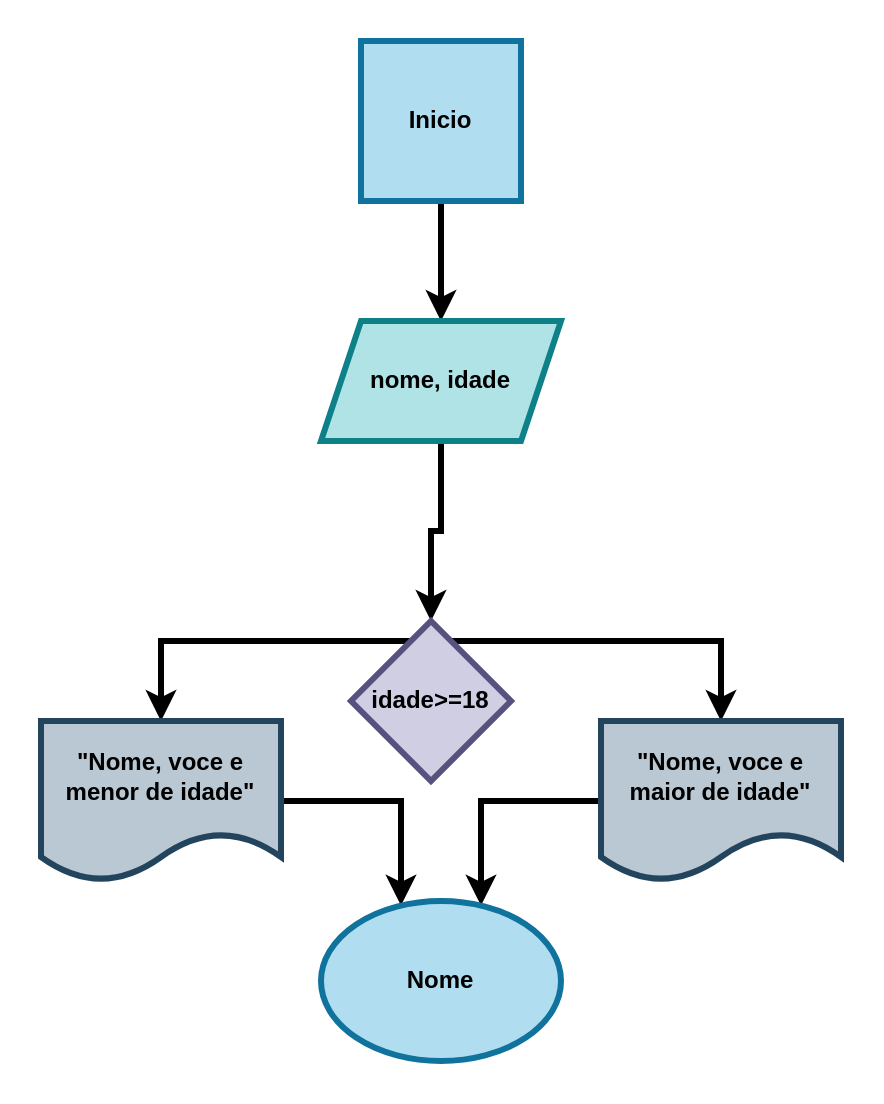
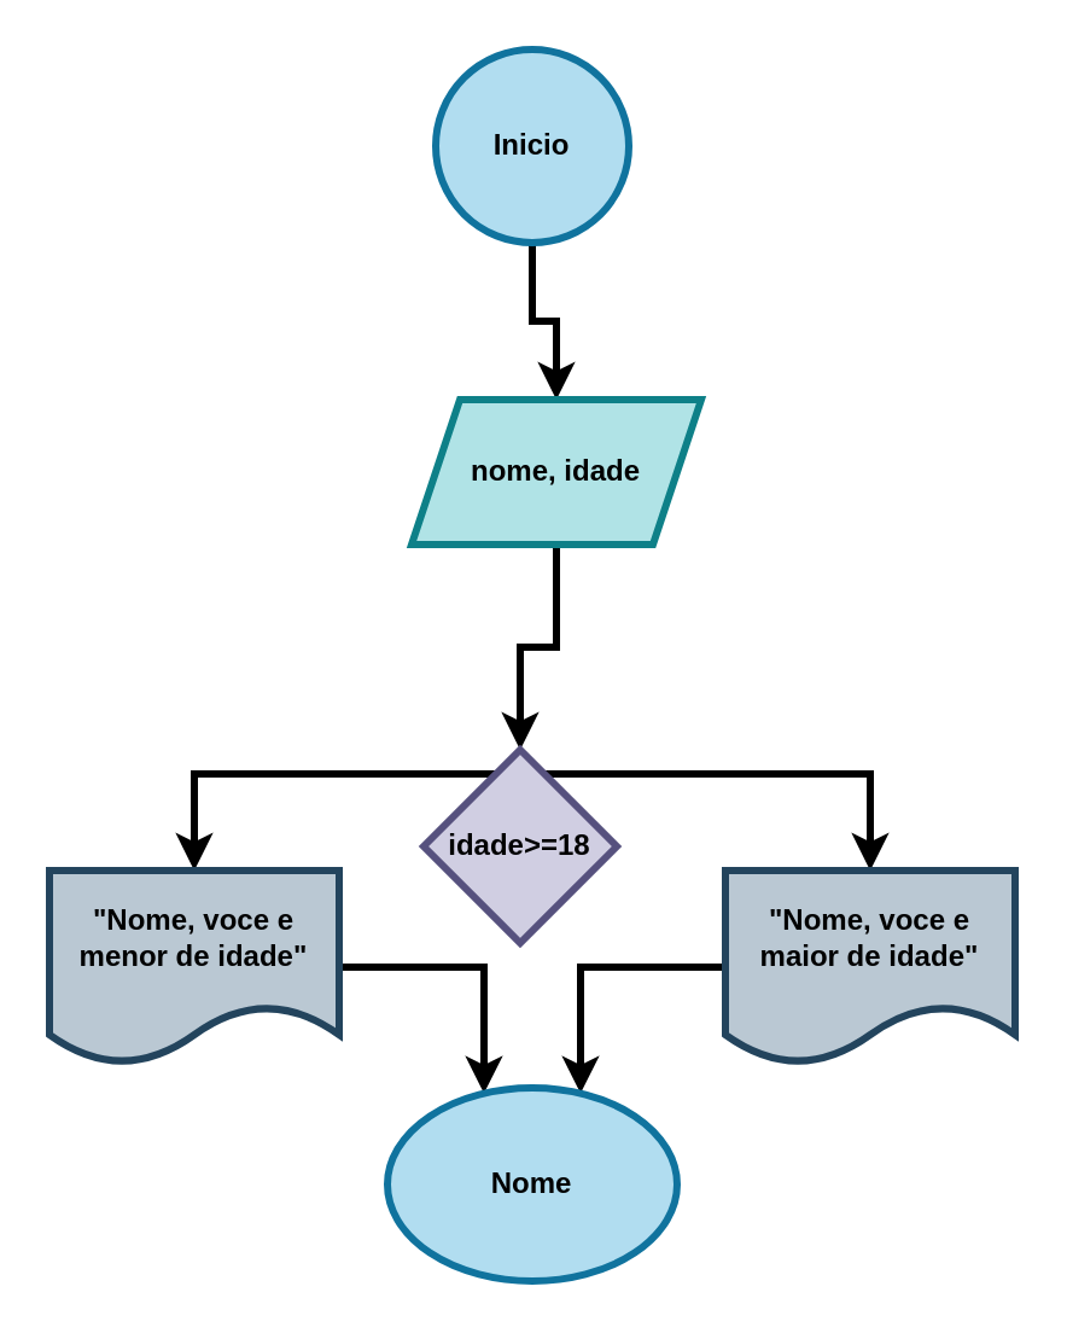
- <mxCell id="3" value="Inicio" style="whiteSpace=wrap;html=1;aspect=fixed;strokeWidth=3;fontStyle=1;fillColor=#b1ddf0;strokeColor=#10739e;rounded=0;" vertex="1" parent="1"><mxGeometry x="180" y="20" width="80" height="80" as="geometry" /></mxCell>
+ <mxCell id="3" value="Inicio" style="ellipse;whiteSpace=wrap;html=1;aspect=fixed;strokeWidth=3;fontStyle=1;fillColor=#b1ddf0;strokeColor=#10739e;" vertex="1" parent="1"><mxGeometry x="180" y="20" width="80" height="80" as="geometry" /></mxCell>
- <mxCell id="5" value="nome, idade" style="shape=parallelogram;perimeter=parallelogramPerimeter;whiteSpace=wrap;html=1;fixedSize=1;strokeWidth=3;fontStyle=1;fillColor=#b0e3e6;strokeColor=#0e8088;" vertex="1" parent="1"><mxGeometry x="160" y="160" width="120" height="60" as="geometry" /></mxCell>
+ <mxCell id="5" value="nome, idade" style="shape=parallelogram;perimeter=parallelogramPerimeter;whiteSpace=wrap;html=1;fixedSize=1;strokeWidth=3;fontStyle=1;fillColor=#b0e3e6;strokeColor=#0e8088;" vertex="1" parent="1"><mxGeometry x="170" y="165" width="120" height="60" as="geometry" /></mxCell>
